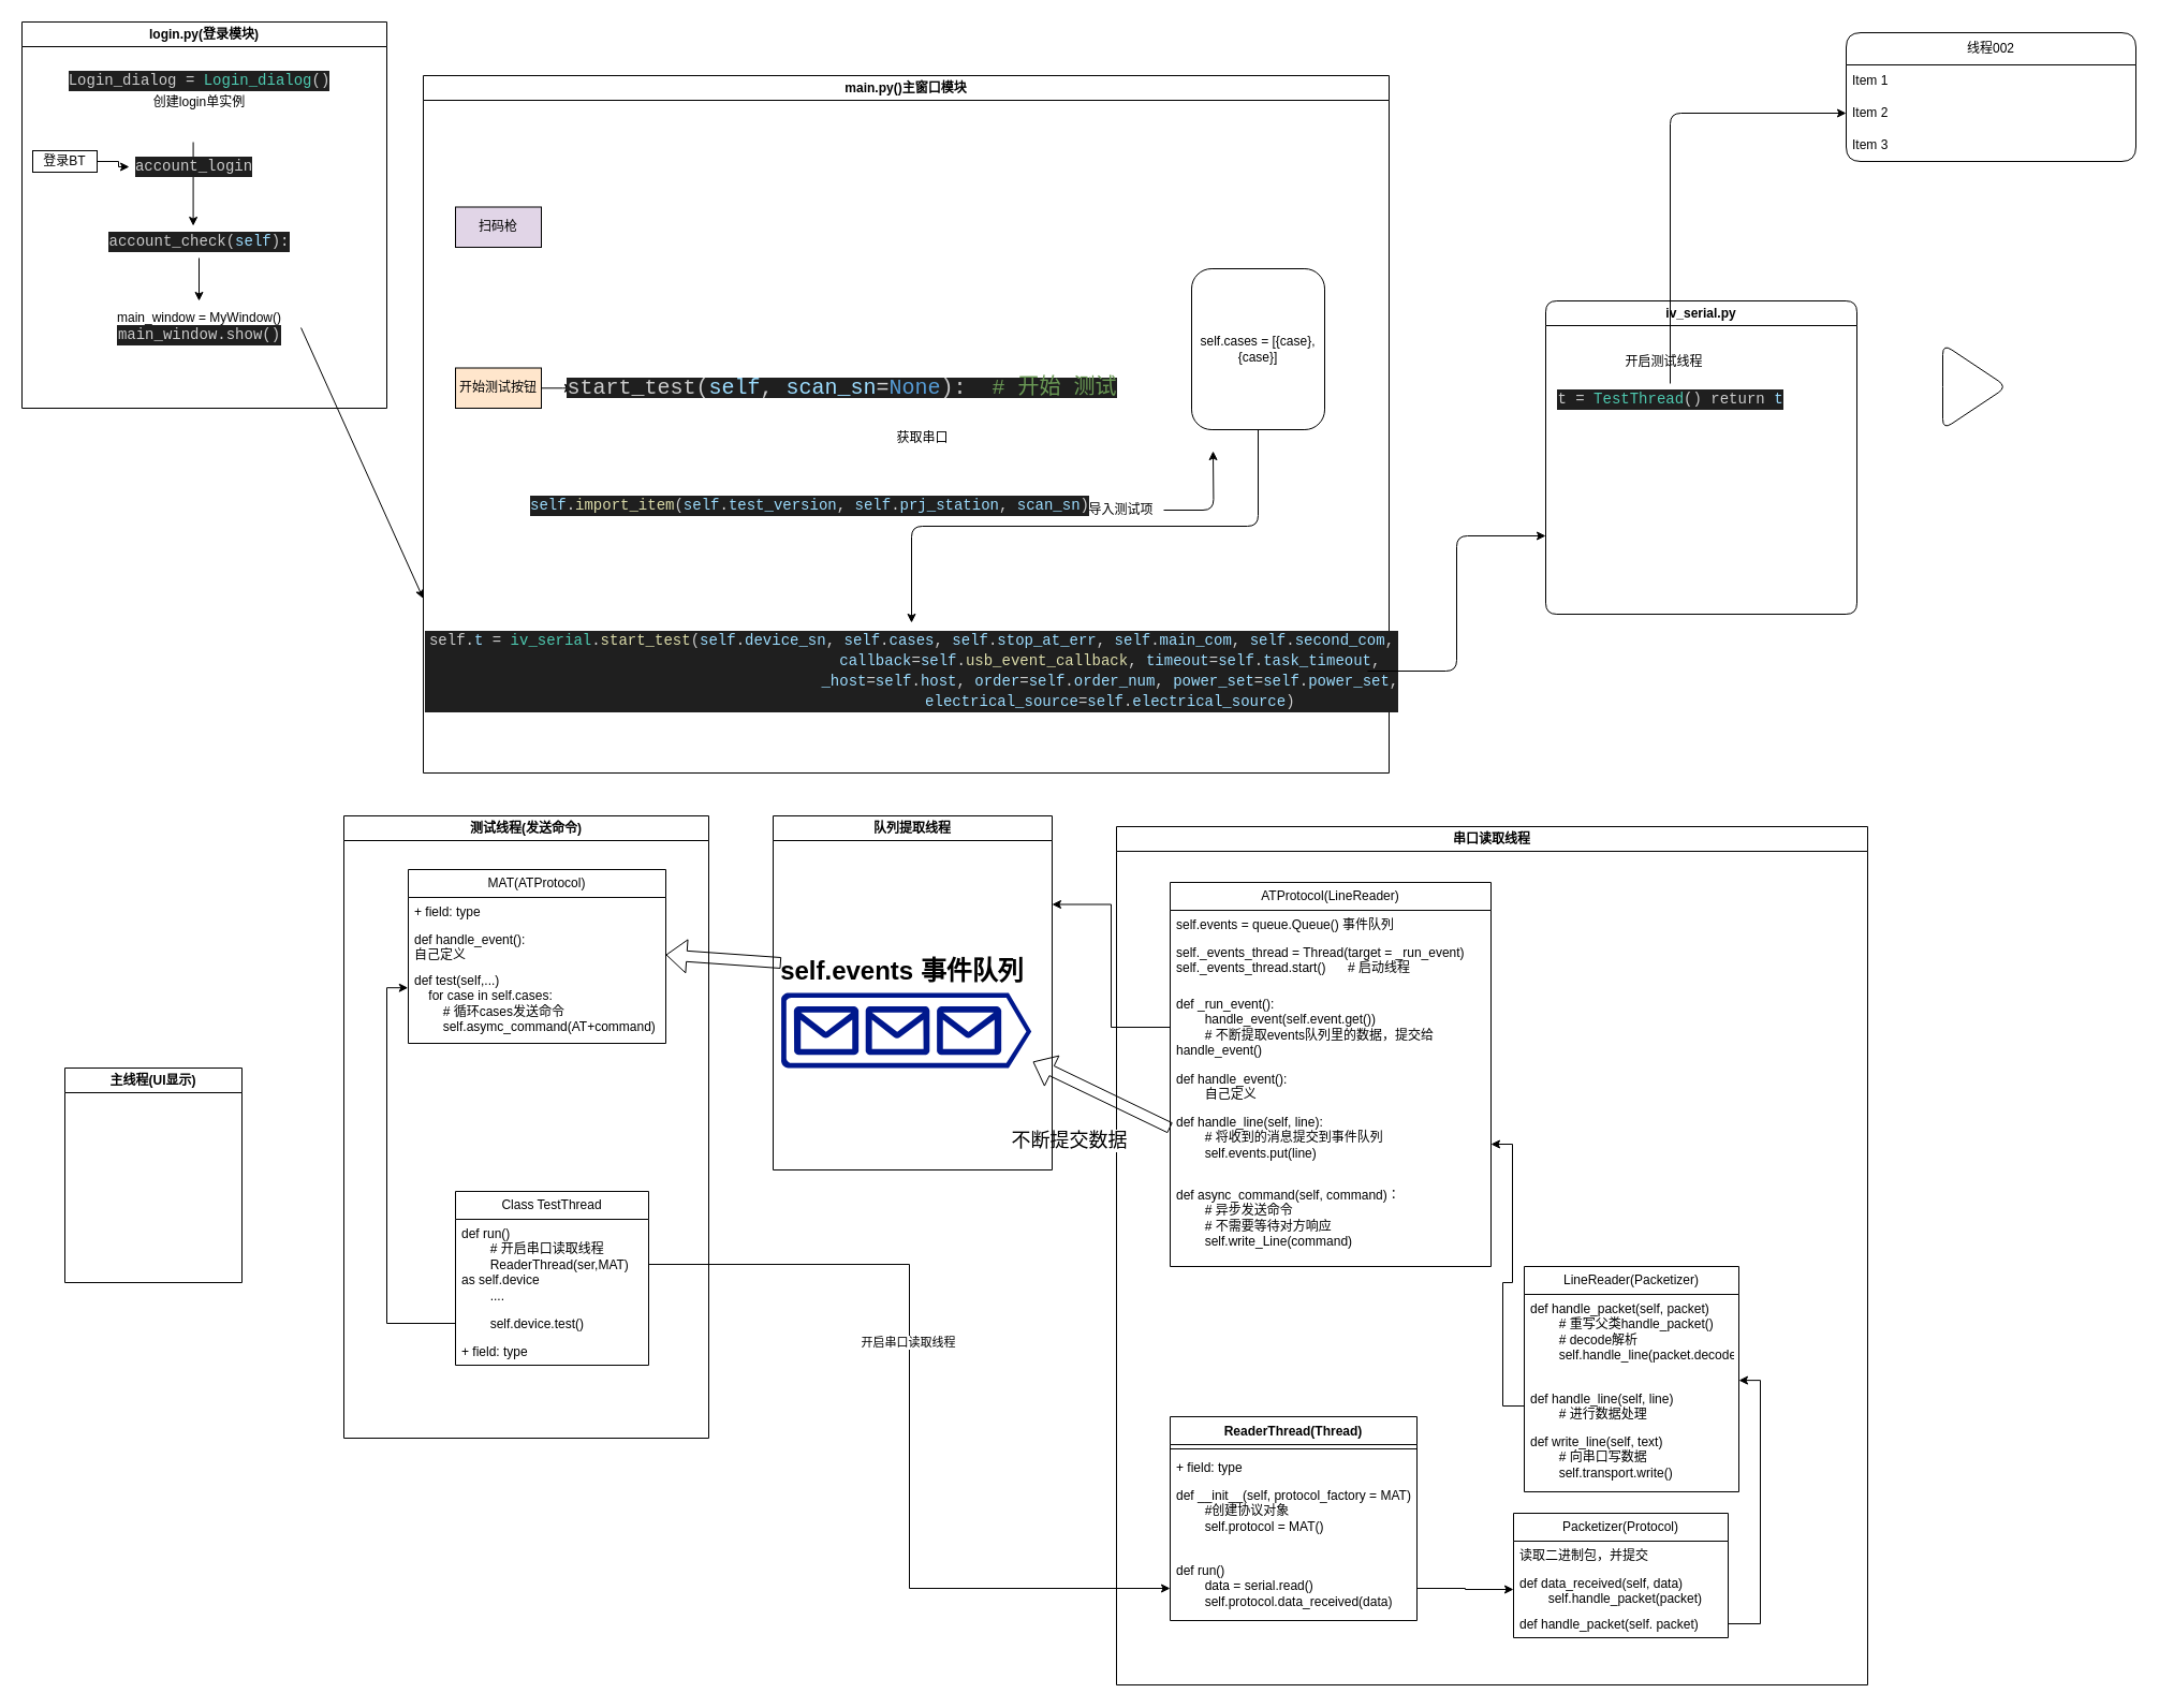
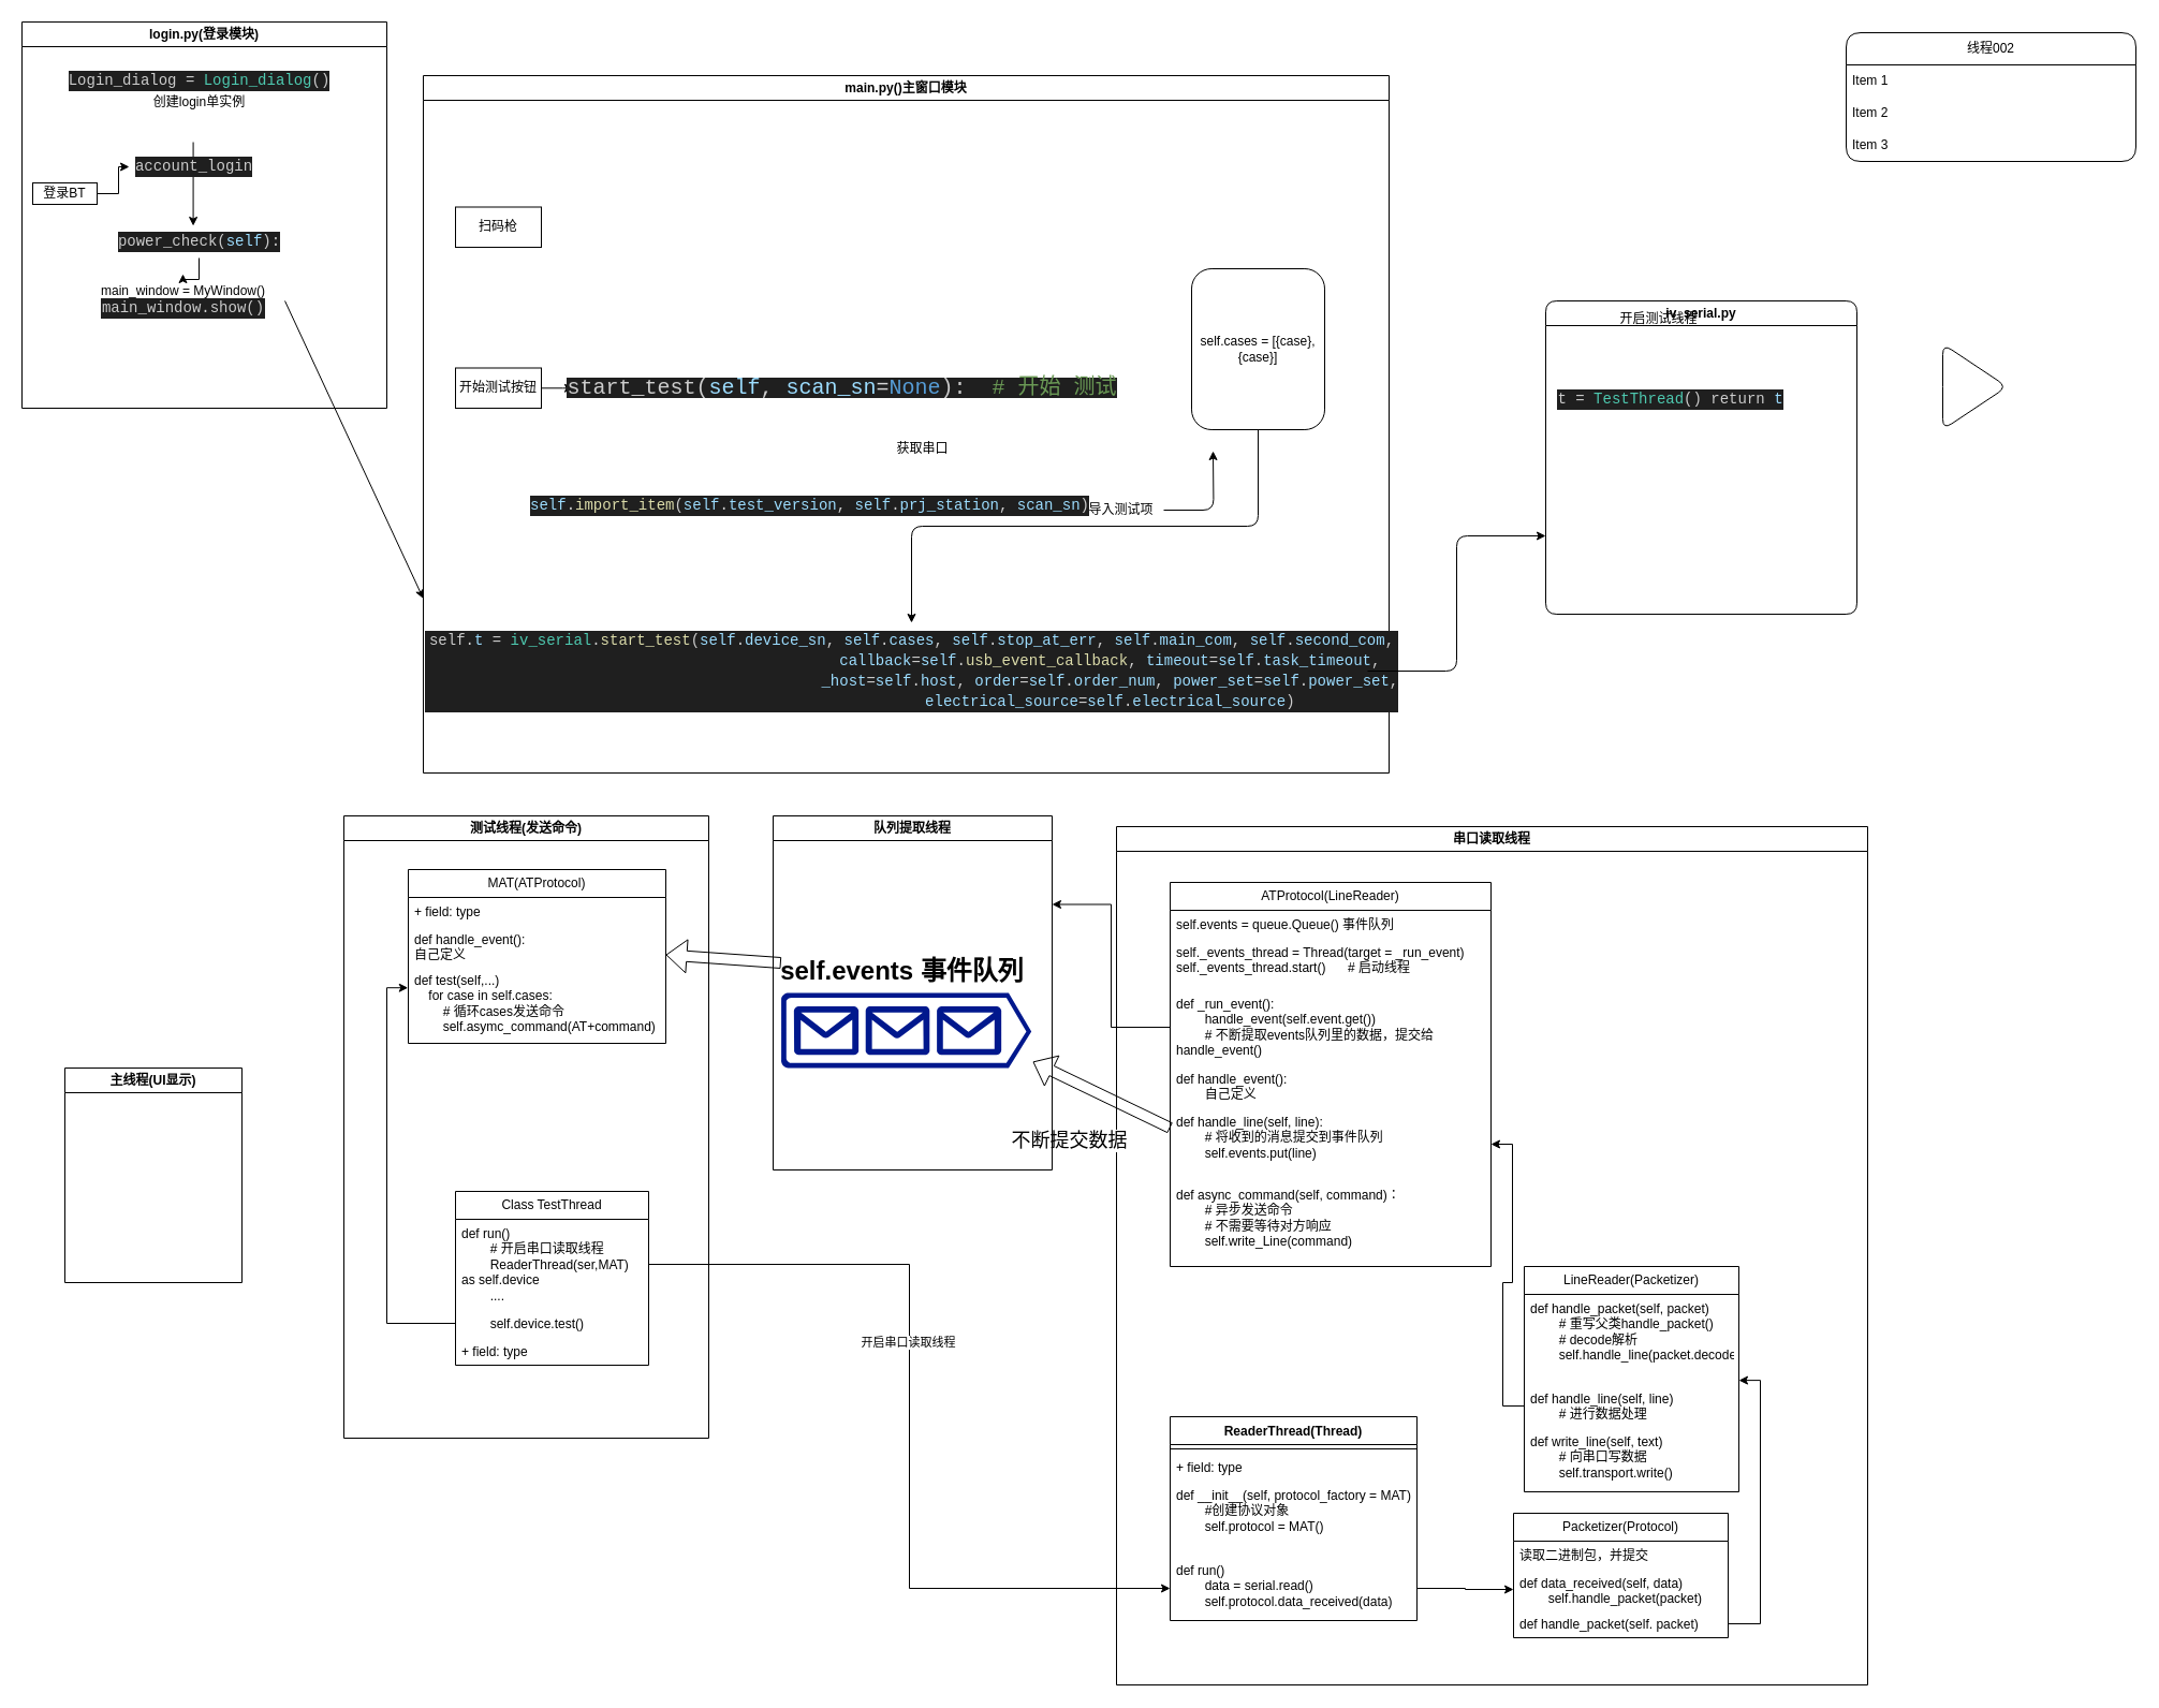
- <mxCell id="11" value="登录BT" style="rounded=0;whiteSpace=wrap;html=1;labelBackgroundColor=none;" parent="2" vertex="1"><mxGeometry x="10" y="120" width="60" height="20" as="geometry" /></mxCell>
+ <mxCell id="11" value="登录BT" style="rounded=0;whiteSpace=wrap;html=1;labelBackgroundColor=none;" parent="2" vertex="1"><mxGeometry x="10" y="150" width="60" height="20" as="geometry" /></mxCell>
- <mxCell id="34" style="edgeStyle=orthogonalEdgeStyle;rounded=1;orthogonalLoop=1;jettySize=auto;html=1;entryX=0;entryY=0.5;entryDx=0;entryDy=0;" parent="1" source="29" target="32" edge="1"><mxGeometry relative="1" as="geometry"><mxPoint x="1910" y="200" as="targetPoint" /></mxGeometry></mxCell>
- <mxCell id="15" value="扫码枪" style="rounded=0;whiteSpace=wrap;html=1;labelBackgroundColor=none;fillColor=#e1d5e7;" parent="12" vertex="1"><mxGeometry x="30" y="122.5" width="80" height="37.5" as="geometry" /></mxCell>
+ <mxCell id="15" value="扫码枪" style="rounded=0;whiteSpace=wrap;html=1;labelBackgroundColor=none;" parent="12" vertex="1"><mxGeometry x="30" y="122.5" width="80" height="37.5" as="geometry" /></mxCell>
- <mxCell id="6" value="&lt;div style=&quot;color: rgb(204, 204, 204); background-color: rgb(31, 31, 31); font-family: Consolas, &amp;quot;Courier New&amp;quot;, monospace; font-size: 14px; line-height: 19px;&quot;&gt;account_check(&lt;span style=&quot;color: #9cdcfe;&quot;&gt;self&lt;/span&gt;):&lt;/div&gt;" style="text;html=1;align=center;verticalAlign=middle;resizable=0;points=[];autosize=1;strokeColor=none;fillColor=none;rounded=0;labelBackgroundColor=none;" parent="2" vertex="1"><mxGeometry x="75" y="190" width="180" height="30" as="geometry" /></mxCell>
+ <mxCell id="6" value="&lt;div style=&quot;color: rgb(204, 204, 204); background-color: rgb(31, 31, 31); font-family: Consolas, &amp;quot;Courier New&amp;quot;, monospace; font-size: 14px; line-height: 19px;&quot;&gt;power_check(&lt;span style=&quot;color: #9cdcfe;&quot;&gt;self&lt;/span&gt;):&lt;/div&gt;" style="text;html=1;align=center;verticalAlign=middle;resizable=0;points=[];autosize=1;strokeColor=none;fillColor=none;rounded=0;labelBackgroundColor=none;" parent="2" vertex="1"><mxGeometry x="75" y="190" width="180" height="30" as="geometry" /></mxCell>
- <mxCell id="9" value="main_window = MyWindow()&lt;br&gt;&lt;div style=&quot;color: rgb(204, 204, 204); background-color: rgb(31, 31, 31); font-family: Consolas, &amp;quot;Courier New&amp;quot;, monospace; font-size: 14px; line-height: 19px;&quot;&gt;main_window.show()&lt;/div&gt;" style="text;html=1;align=center;verticalAlign=middle;resizable=0;points=[];autosize=1;strokeColor=none;fillColor=none;rounded=0;labelBackgroundColor=none;" parent="2" vertex="1"><mxGeometry x="75" y="260" width="180" height="50" as="geometry" /></mxCell>
+ <mxCell id="9" value="main_window = MyWindow()&lt;br&gt;&lt;div style=&quot;color: rgb(204, 204, 204); background-color: rgb(31, 31, 31); font-family: Consolas, &amp;quot;Courier New&amp;quot;, monospace; font-size: 14px; line-height: 19px;&quot;&gt;main_window.show()&lt;/div&gt;" style="text;html=1;align=center;verticalAlign=middle;resizable=0;points=[];autosize=1;strokeColor=none;fillColor=none;rounded=0;labelBackgroundColor=none;" parent="2" vertex="1"><mxGeometry x="60" y="235" width="180" height="50" as="geometry" /></mxCell>
- <mxCell id="28" value="开启测试线程" style="text;html=1;align=center;verticalAlign=middle;resizable=0;points=[];autosize=1;strokeColor=none;fillColor=none;" parent="27" vertex="1"><mxGeometry x="60" y="42" width="100" height="30" as="geometry" /></mxCell>
+ <mxCell id="28" value="开启测试线程" style="text;html=1;align=center;verticalAlign=middle;resizable=0;points=[];autosize=1;strokeColor=none;fillColor=none;" parent="27" vertex="1"><mxGeometry x="55" y="2" width="100" height="30" as="geometry" /></mxCell>
- <mxCell id="14" value="开始测试按钮" style="rounded=0;whiteSpace=wrap;html=1;labelBackgroundColor=none;fillColor=#ffe6cc;" parent="12" vertex="1"><mxGeometry x="30" y="272.5" width="80" height="37.5" as="geometry" /></mxCell>
+ <mxCell id="14" value="开始测试按钮" style="rounded=0;whiteSpace=wrap;html=1;labelBackgroundColor=none;" parent="12" vertex="1"><mxGeometry x="30" y="272.5" width="80" height="37.5" as="geometry" /></mxCell>
- <mxCell id="18" value="获取串口" style="text;html=1;align=center;verticalAlign=middle;resizable=0;points=[];autosize=1;strokeColor=none;fillColor=none;" parent="12" vertex="1"><mxGeometry x="430" y="322.5" width="70" height="30" as="geometry" /></mxCell>
+ <mxCell id="18" value="获取串口" style="text;html=1;align=center;verticalAlign=middle;resizable=0;points=[];autosize=1;strokeColor=none;fillColor=none;" parent="12" vertex="1"><mxGeometry x="430" y="332.5" width="70" height="30" as="geometry" /></mxCell>
